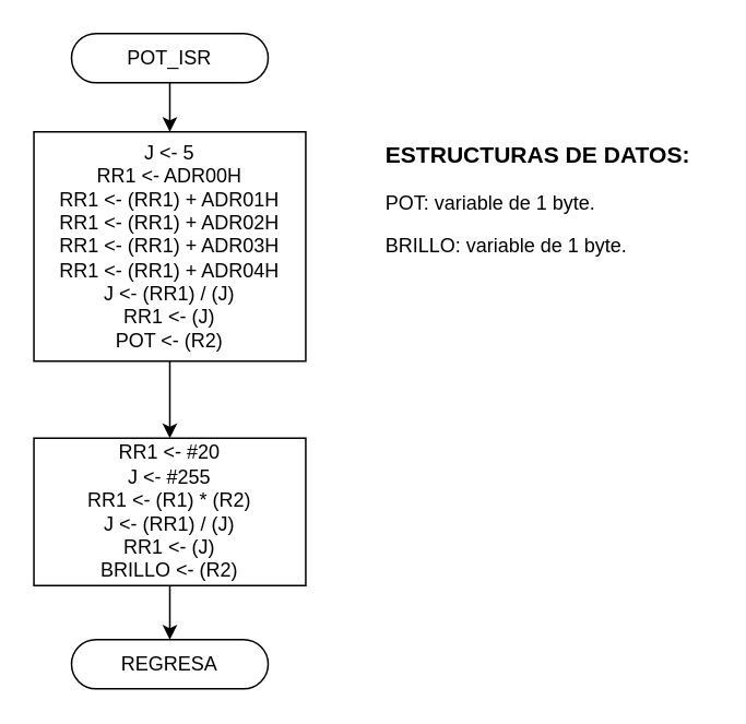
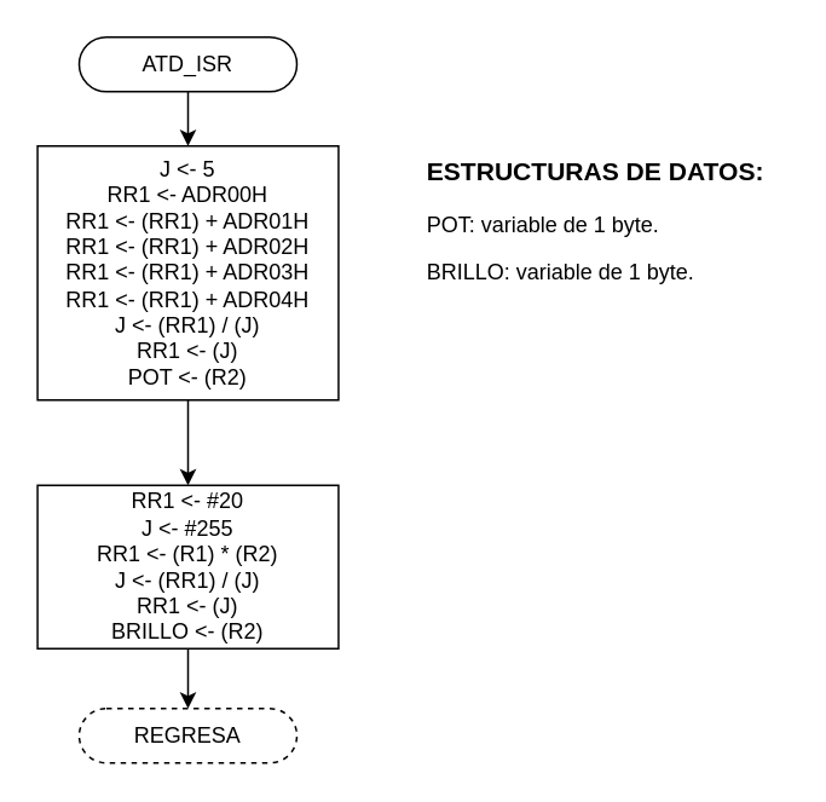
- <mxCell id="9" value="POT_ISR" style="rounded=1;whiteSpace=wrap;html=1;fontSize=12;glass=0;strokeWidth=1;shadow=0;arcSize=50;" parent="1" vertex="1"><mxGeometry x="43" y="20" width="120" height="30" as="geometry" /></mxCell>
+ <mxCell id="9" value="ATD_ISR" style="rounded=1;whiteSpace=wrap;html=1;fontSize=12;glass=0;strokeWidth=1;shadow=0;arcSize=50;" parent="1" vertex="1"><mxGeometry x="43" y="20" width="120" height="30" as="geometry" /></mxCell>
- <mxCell id="7" value="REGRESA" style="rounded=1;whiteSpace=wrap;html=1;fontSize=12;glass=0;strokeWidth=1;shadow=0;arcSize=50;" parent="1" vertex="1"><mxGeometry x="43" y="390" width="120" height="30" as="geometry" /></mxCell>
+ <mxCell id="7" value="REGRESA" style="rounded=1;whiteSpace=wrap;html=1;fontSize=12;glass=0;strokeWidth=1;shadow=0;arcSize=50;dashed=1;" parent="1" vertex="1"><mxGeometry x="43" y="390" width="120" height="30" as="geometry" /></mxCell>
